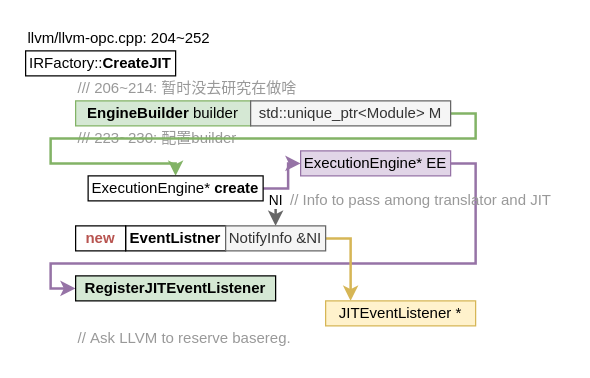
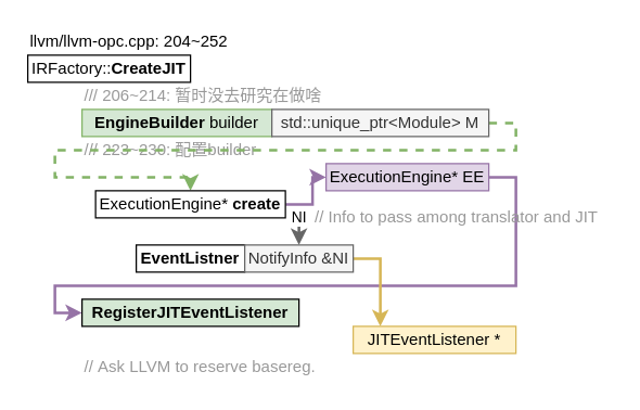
- <mxCell id="7" style="edgeStyle=orthogonalEdgeStyle;rounded=0;orthogonalLoop=1;jettySize=auto;html=1;strokeWidth=2;fillColor=#d5e8d4;strokeColor=#82b366;" parent="1" source="8" target="10" edge="1"><mxGeometry relative="1" as="geometry"><Array as="points"><mxPoint x="380" y="90" /><mxPoint x="380" y="110" /><mxPoint x="40" y="110" /><mxPoint x="40" y="130" /></Array></mxGeometry></mxCell>
+ <mxCell id="7" style="edgeStyle=orthogonalEdgeStyle;rounded=0;orthogonalLoop=1;jettySize=auto;html=1;strokeWidth=2;fillColor=#d5e8d4;strokeColor=#82b366;dashed=1;" parent="1" source="8" target="10" edge="1"><mxGeometry relative="1" as="geometry"><Array as="points"><mxPoint x="380" y="90" /><mxPoint x="380" y="110" /><mxPoint x="40" y="110" /><mxPoint x="40" y="130" /></Array></mxGeometry></mxCell>
- <mxCell id="16" value="&lt;b&gt;&lt;font color=&quot;#b85450&quot;&gt;new&lt;/font&gt;&lt;/b&gt;" style="rounded=0;whiteSpace=wrap;html=1;" vertex="1" parent="1"><mxGeometry x="60" y="180" width="40" height="20" as="geometry" /></mxCell>
